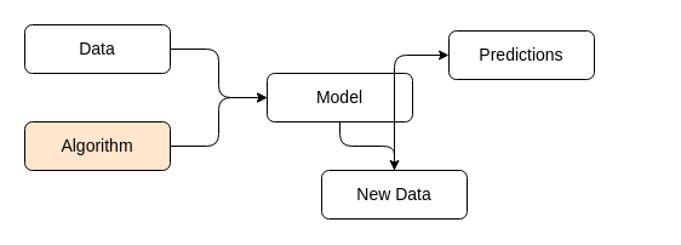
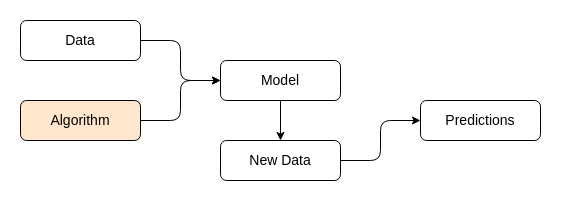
- <mxCell id="10" value="Predictions" style="rounded=1;whiteSpace=wrap;html=1;fontFamily=Arial;fontSize=14;" vertex="1" parent="1"><mxGeometry x="370" y="25" width="120" height="40" as="geometry" /></mxCell>
+ <mxCell id="10" value="Predictions" style="rounded=1;whiteSpace=wrap;html=1;fontFamily=Arial;fontSize=14;" vertex="1" parent="1"><mxGeometry x="420" y="100" width="120" height="40" as="geometry" /></mxCell>
- <mxCell id="9" value="New Data" style="rounded=1;whiteSpace=wrap;html=1;fontFamily=Arial;fontSize=14;" vertex="1" parent="1"><mxGeometry x="265" y="140" width="120" height="40" as="geometry" /></mxCell>
+ <mxCell id="9" value="New Data" style="rounded=1;whiteSpace=wrap;html=1;fontFamily=Arial;fontSize=14;" vertex="1" parent="1"><mxGeometry x="220" y="140" width="120" height="40" as="geometry" /></mxCell>
